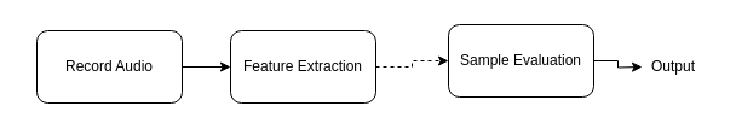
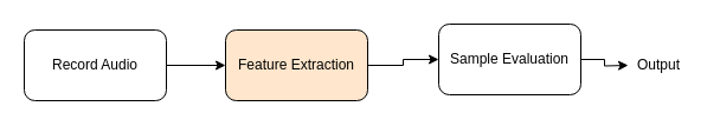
- <mxCell id="3" value="Record Audio" style="rounded=1;whiteSpace=wrap;html=1;" vertex="1" parent="1"><mxGeometry x="30" y="25" width="120" height="60" as="geometry" /></mxCell>
+ <mxCell id="3" value="Record Audio" style="rounded=1;whiteSpace=wrap;html=1;" vertex="1" parent="1"><mxGeometry x="20" y="25" width="120" height="60" as="geometry" /></mxCell>
- <mxCell id="5" value="Feature Extraction" style="rounded=1;whiteSpace=wrap;html=1;" vertex="1" parent="1"><mxGeometry x="190" y="25" width="120" height="60" as="geometry" /></mxCell>
+ <mxCell id="5" value="Feature Extraction" style="rounded=1;whiteSpace=wrap;html=1;fillColor=#ffe6cc;" vertex="1" parent="1"><mxGeometry x="190" y="25" width="120" height="60" as="geometry" /></mxCell>
- <mxCell id="4" style="edgeStyle=orthogonalEdgeStyle;rounded=0;orthogonalLoop=1;jettySize=auto;html=1;entryX=0;entryY=0.5;entryDx=0;entryDy=0;dashed=1;" edge="1" parent="1" source="5" target="7"><mxGeometry relative="1" as="geometry" /></mxCell>
+ <mxCell id="4" style="edgeStyle=orthogonalEdgeStyle;rounded=0;orthogonalLoop=1;jettySize=auto;html=1;entryX=0;entryY=0.5;entryDx=0;entryDy=0;" edge="1" parent="1" source="5" target="7"><mxGeometry relative="1" as="geometry" /></mxCell>
